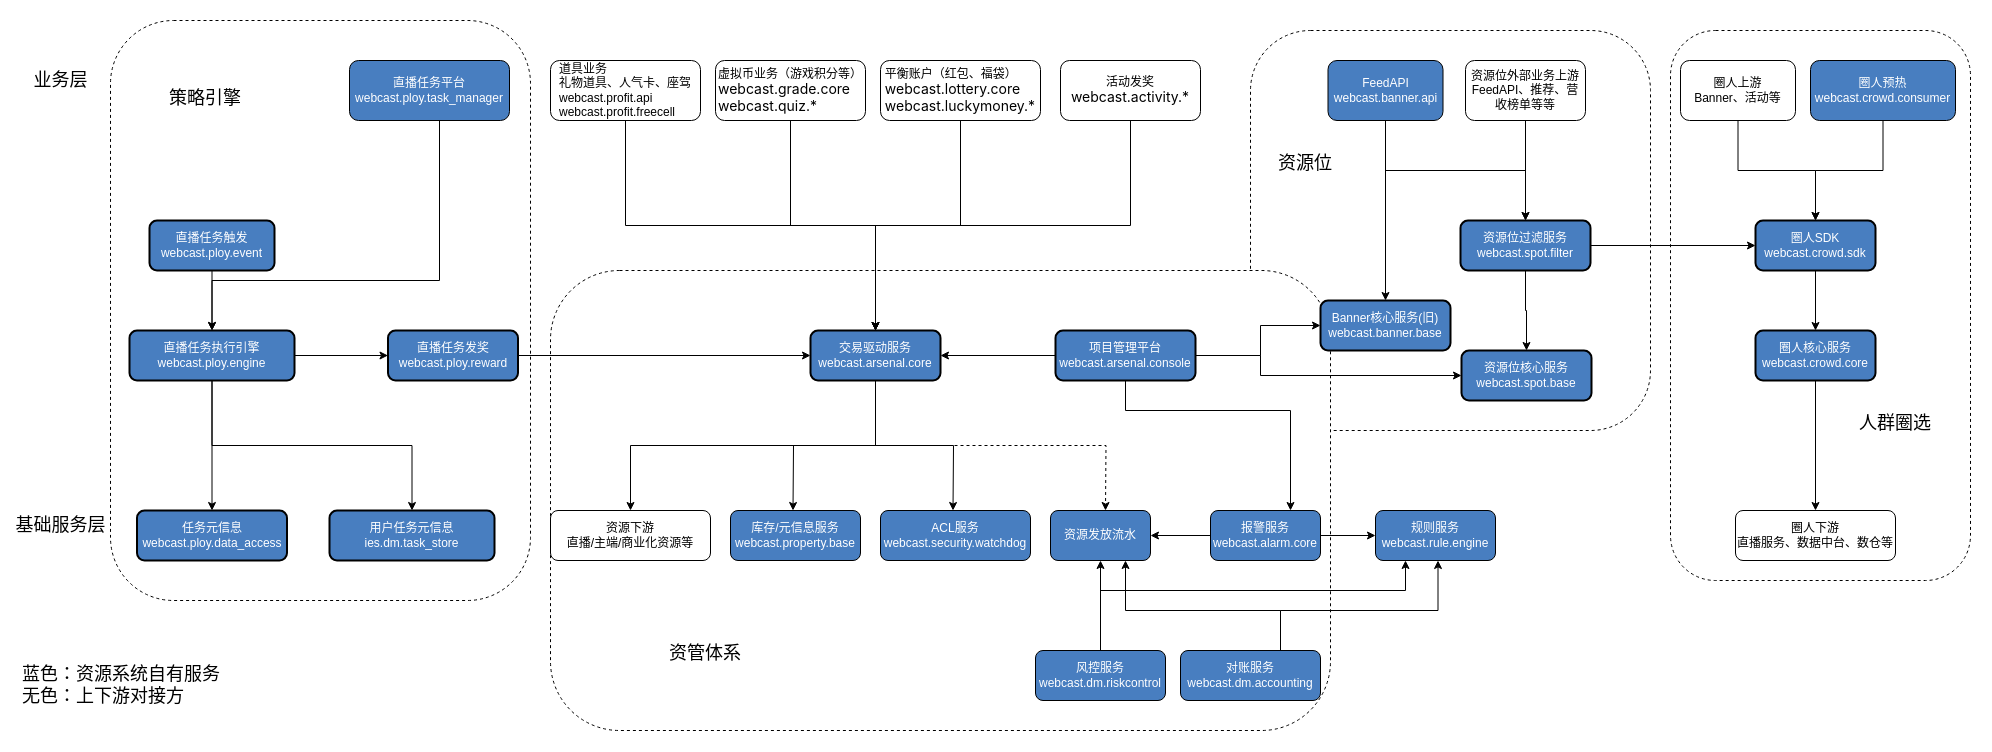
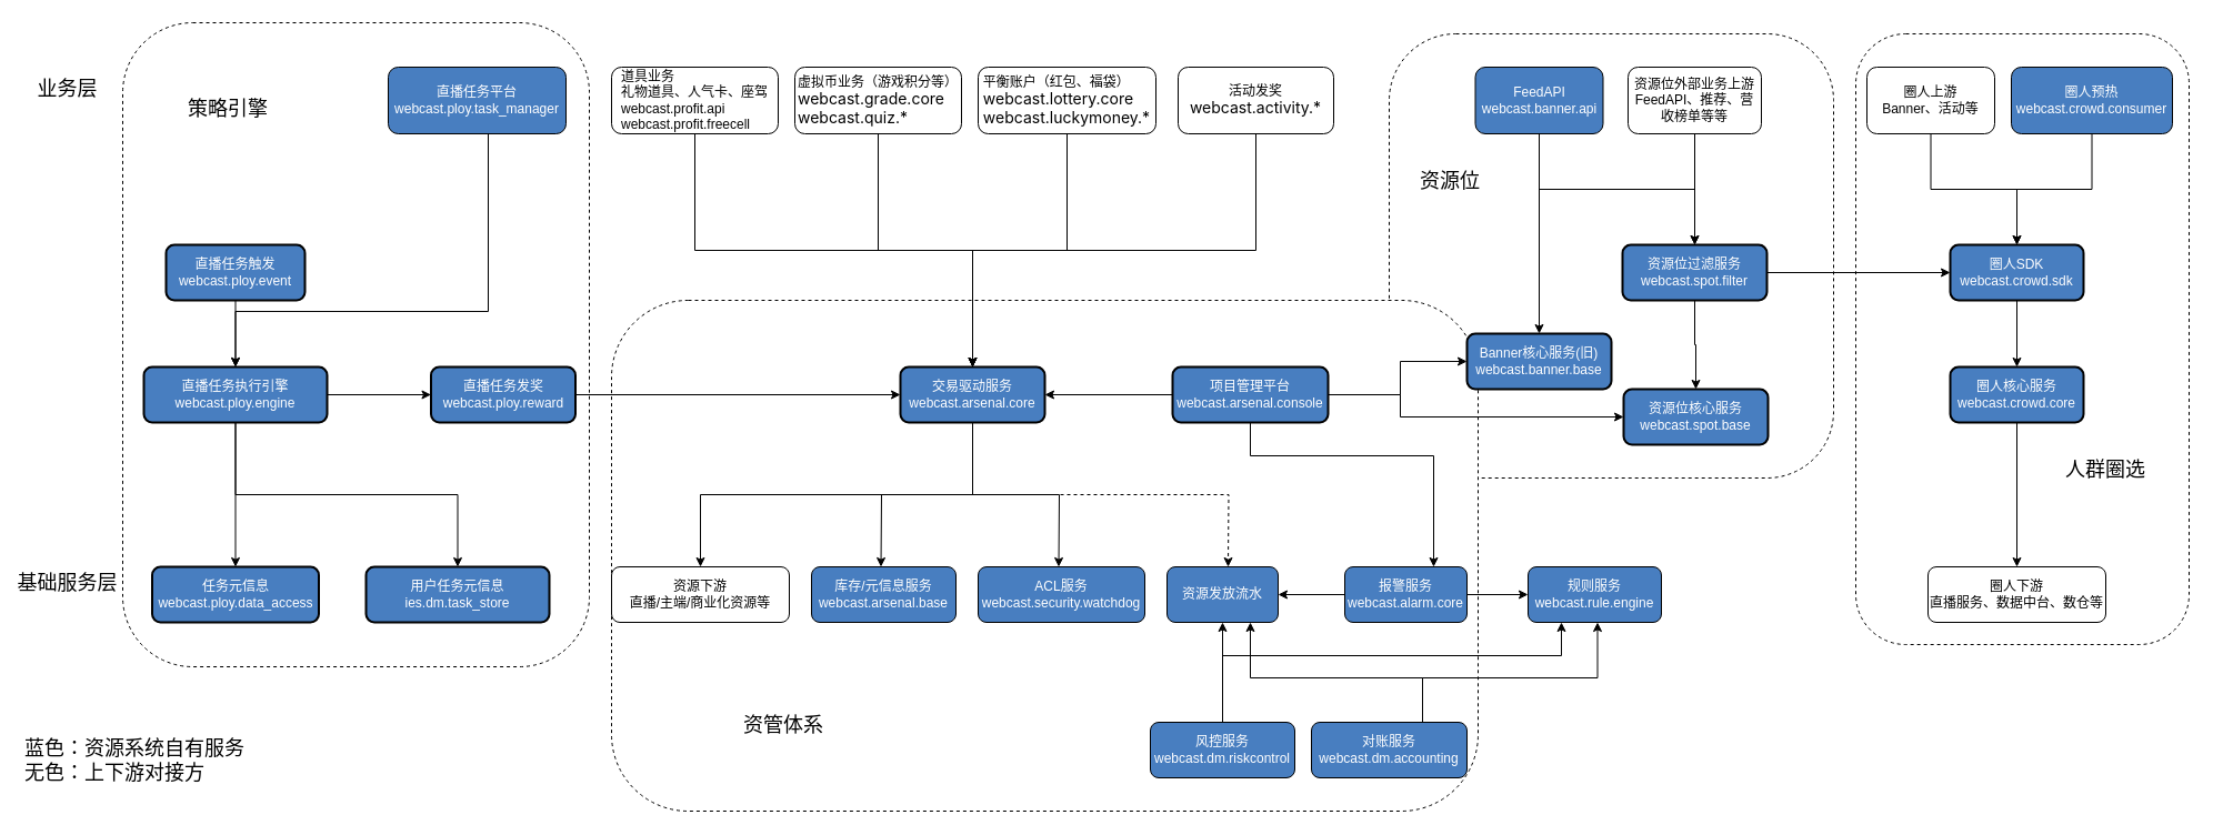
- <mxCell id="41" value="库存/元信息服务&lt;br&gt;webcast.property.base" style="rounded=1;fillColor=#487EC0;fontColor=#FFFFFF;whiteSpace=wrap;html=1;" vertex="1" parent="1"><mxGeometry x="730" y="510" width="130" height="50" as="geometry" /></mxCell>
+ <mxCell id="41" value="库存/元信息服务&lt;br&gt;webcast.arsenal.base" style="rounded=1;fillColor=#487EC0;fontColor=#FFFFFF;whiteSpace=wrap;html=1;" vertex="1" parent="1"><mxGeometry x="730" y="510" width="130" height="50" as="geometry" /></mxCell>
